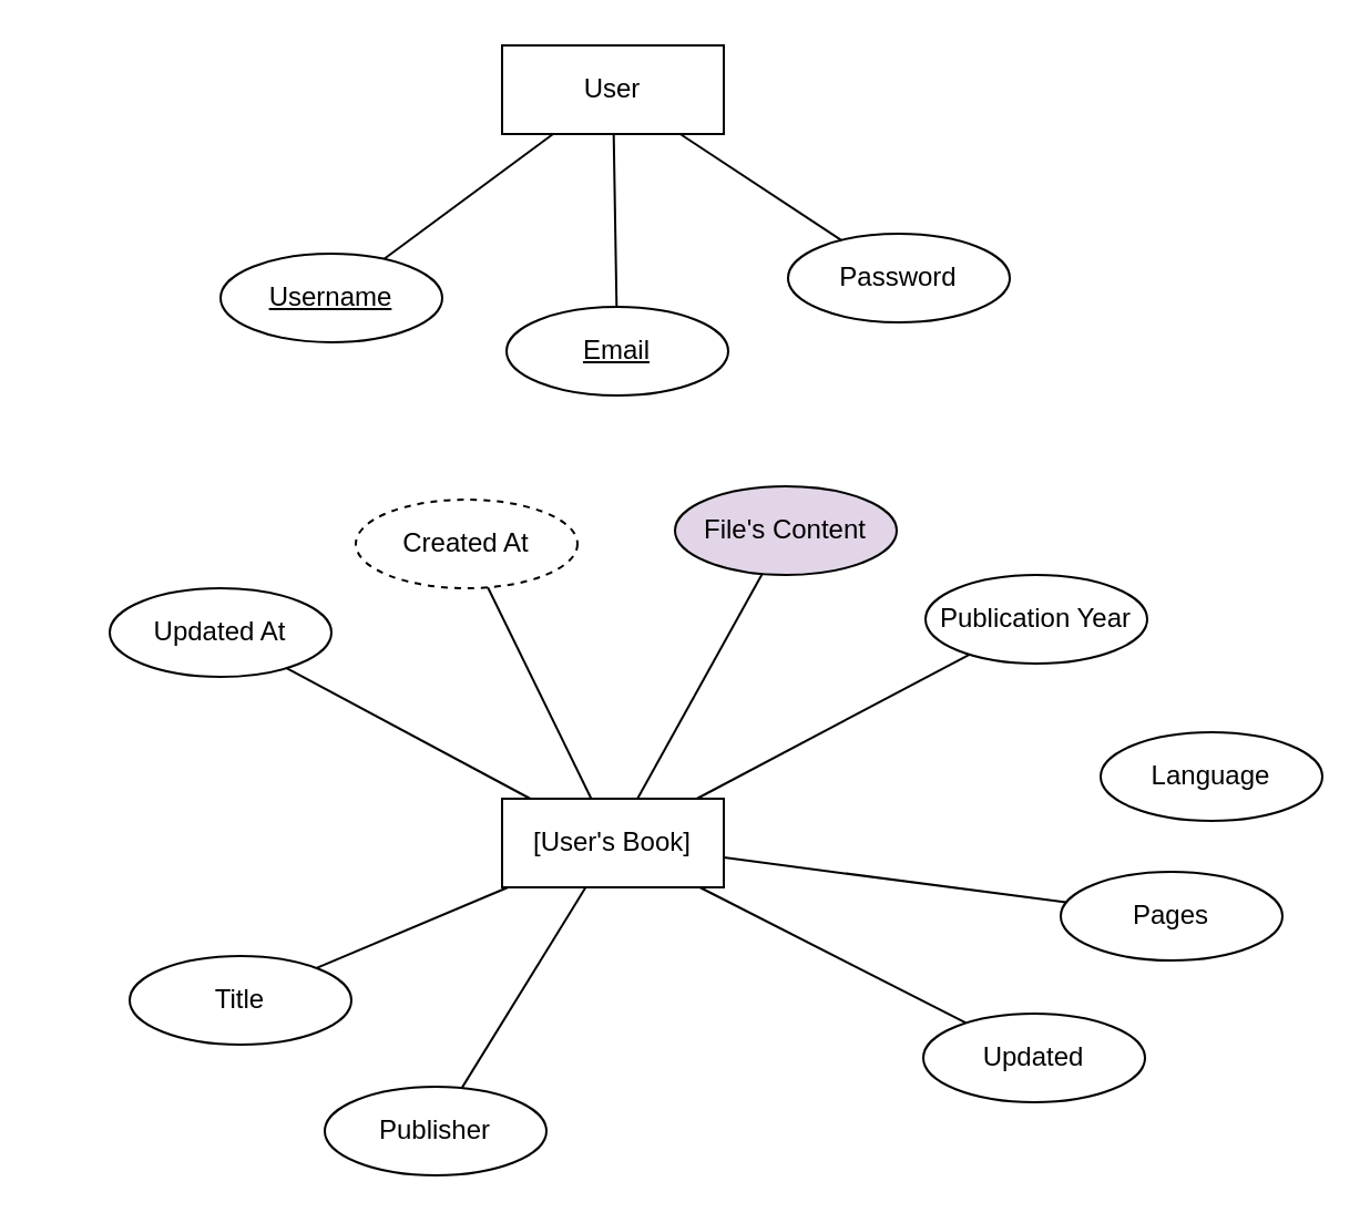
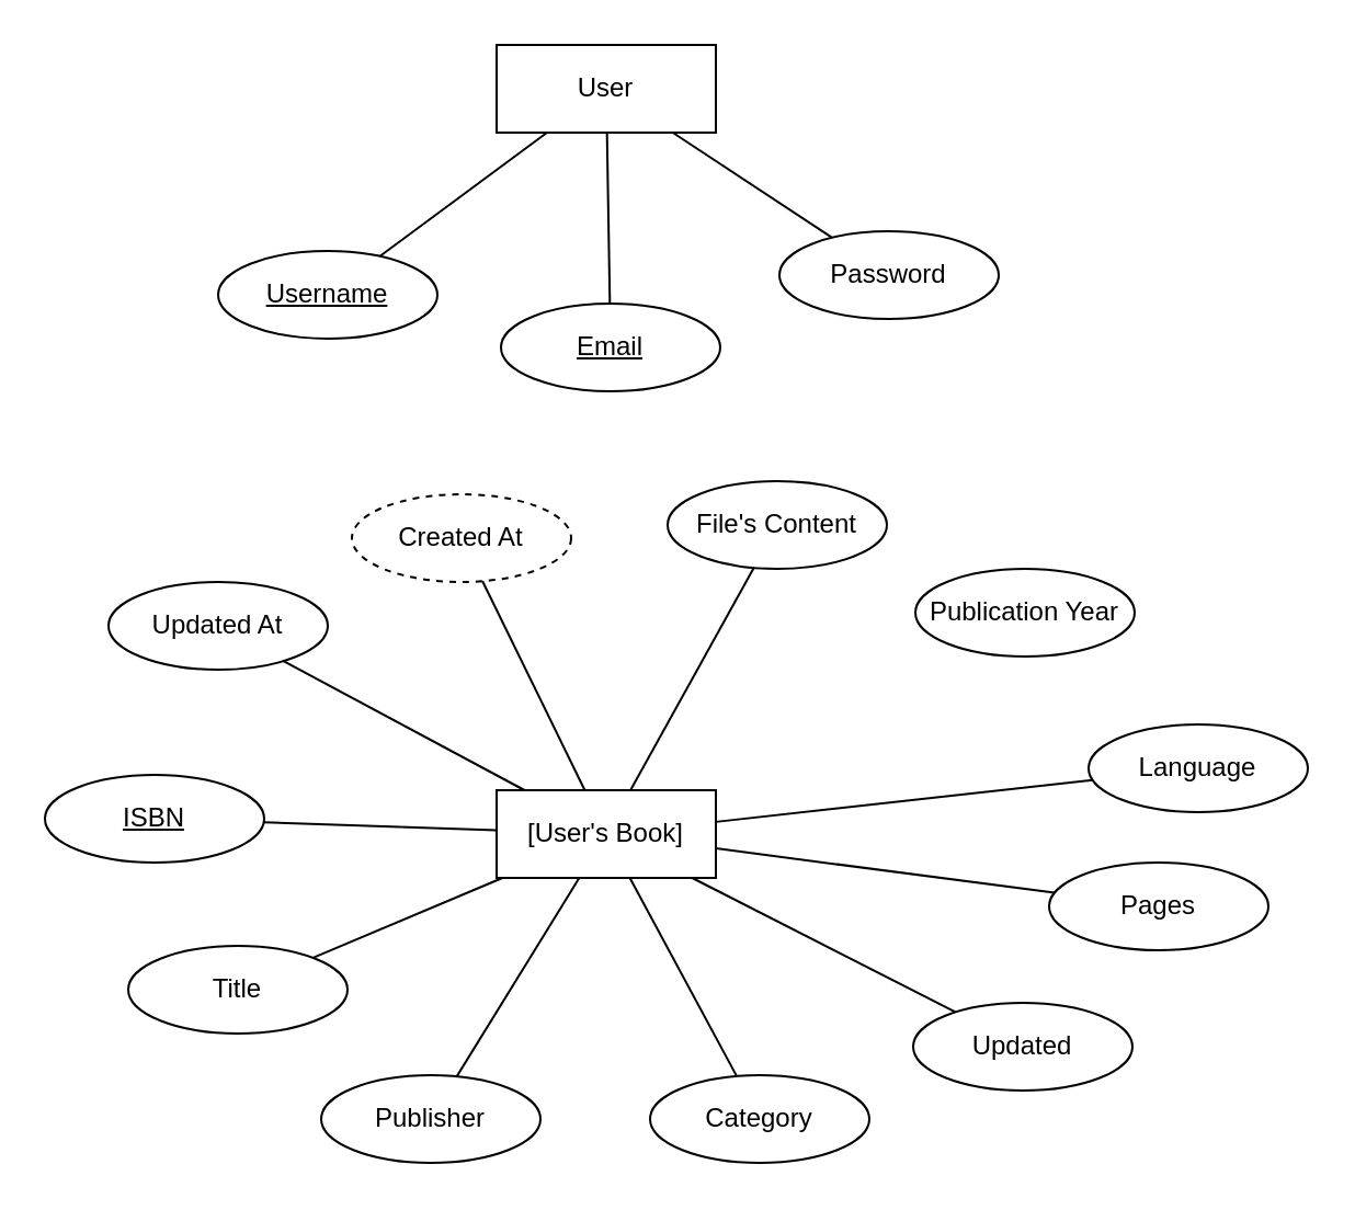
- <mxCell id="10" value="File's Content" style="ellipse;whiteSpace=wrap;html=1;align=center;fillColor=#e1d5e7;" parent="1" vertex="1"><mxGeometry x="304" y="219" width="100" height="40" as="geometry" /></mxCell>
+ <mxCell id="10" value="File's Content" style="ellipse;whiteSpace=wrap;html=1;align=center;" parent="1" vertex="1"><mxGeometry x="304" y="219" width="100" height="40" as="geometry" /></mxCell>
- <mxCell id="20" value="" style="endArrow=none;html=1;rounded=0;" parent="1" source="2" target="9" edge="1"><mxGeometry relative="1" as="geometry"><mxPoint x="176" y="370" as="sourcePoint" /><mxPoint x="336" y="370" as="targetPoint" /></mxGeometry></mxCell>
+ <mxCell id="20" value="" style="endArrow=none;html=1;rounded=0;" parent="1" source="2" target="8" edge="1"><mxGeometry relative="1" as="geometry"><mxPoint x="176" y="370" as="sourcePoint" /><mxPoint x="336" y="370" as="targetPoint" /></mxGeometry></mxCell>
+ <mxCell id="13" value="ISBN" style="ellipse;whiteSpace=wrap;html=1;align=center;fontStyle=4;" parent="1" vertex="1"><mxGeometry x="20" y="353" width="100" height="40" as="geometry" /></mxCell>
+ <mxCell id="14" value="" style="endArrow=none;html=1;rounded=0;" parent="1" source="13" target="2" edge="1"><mxGeometry relative="1" as="geometry"><mxPoint x="176" y="370" as="sourcePoint" /><mxPoint x="336" y="370" as="targetPoint" /></mxGeometry></mxCell>
+ <mxCell id="17" value="" style="endArrow=none;html=1;rounded=0;" parent="1" source="5" target="2" edge="1"><mxGeometry relative="1" as="geometry"><mxPoint x="176" y="370" as="sourcePoint" /><mxPoint x="336" y="370" as="targetPoint" /></mxGeometry></mxCell>
+ <mxCell id="5" value="Category" style="ellipse;whiteSpace=wrap;html=1;align=center;" parent="1" vertex="1"><mxGeometry x="296" y="490" width="100" height="40" as="geometry" /></mxCell>
